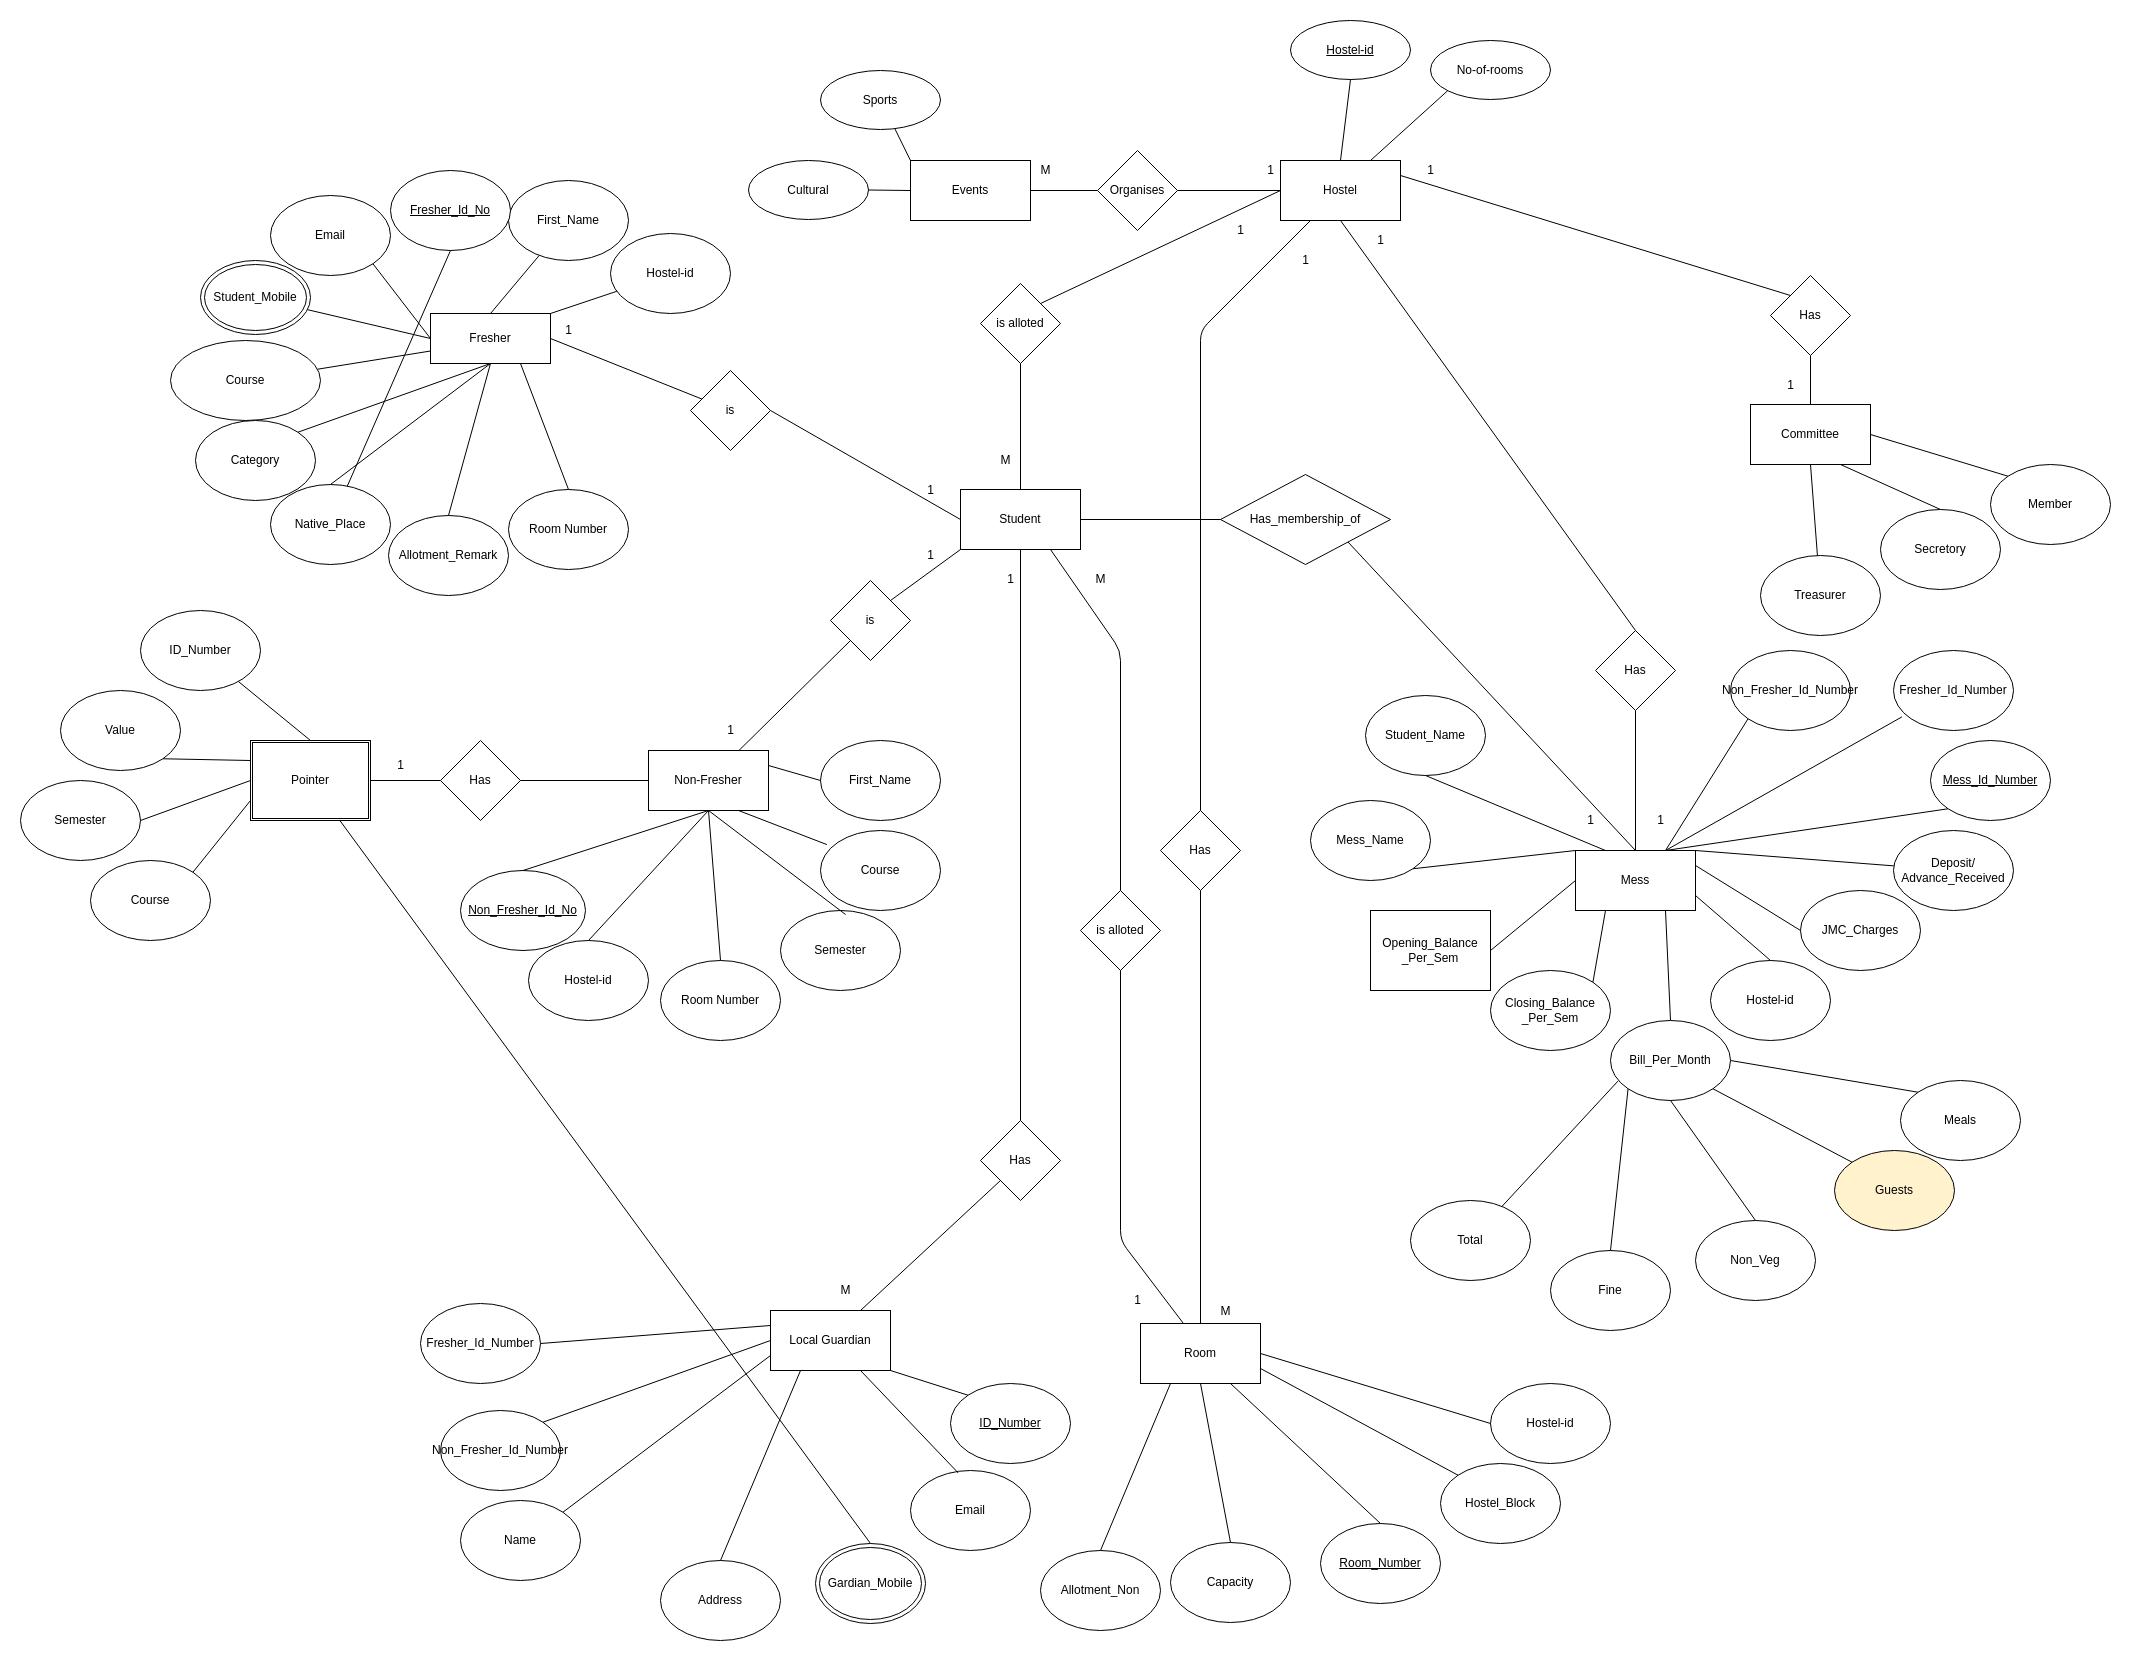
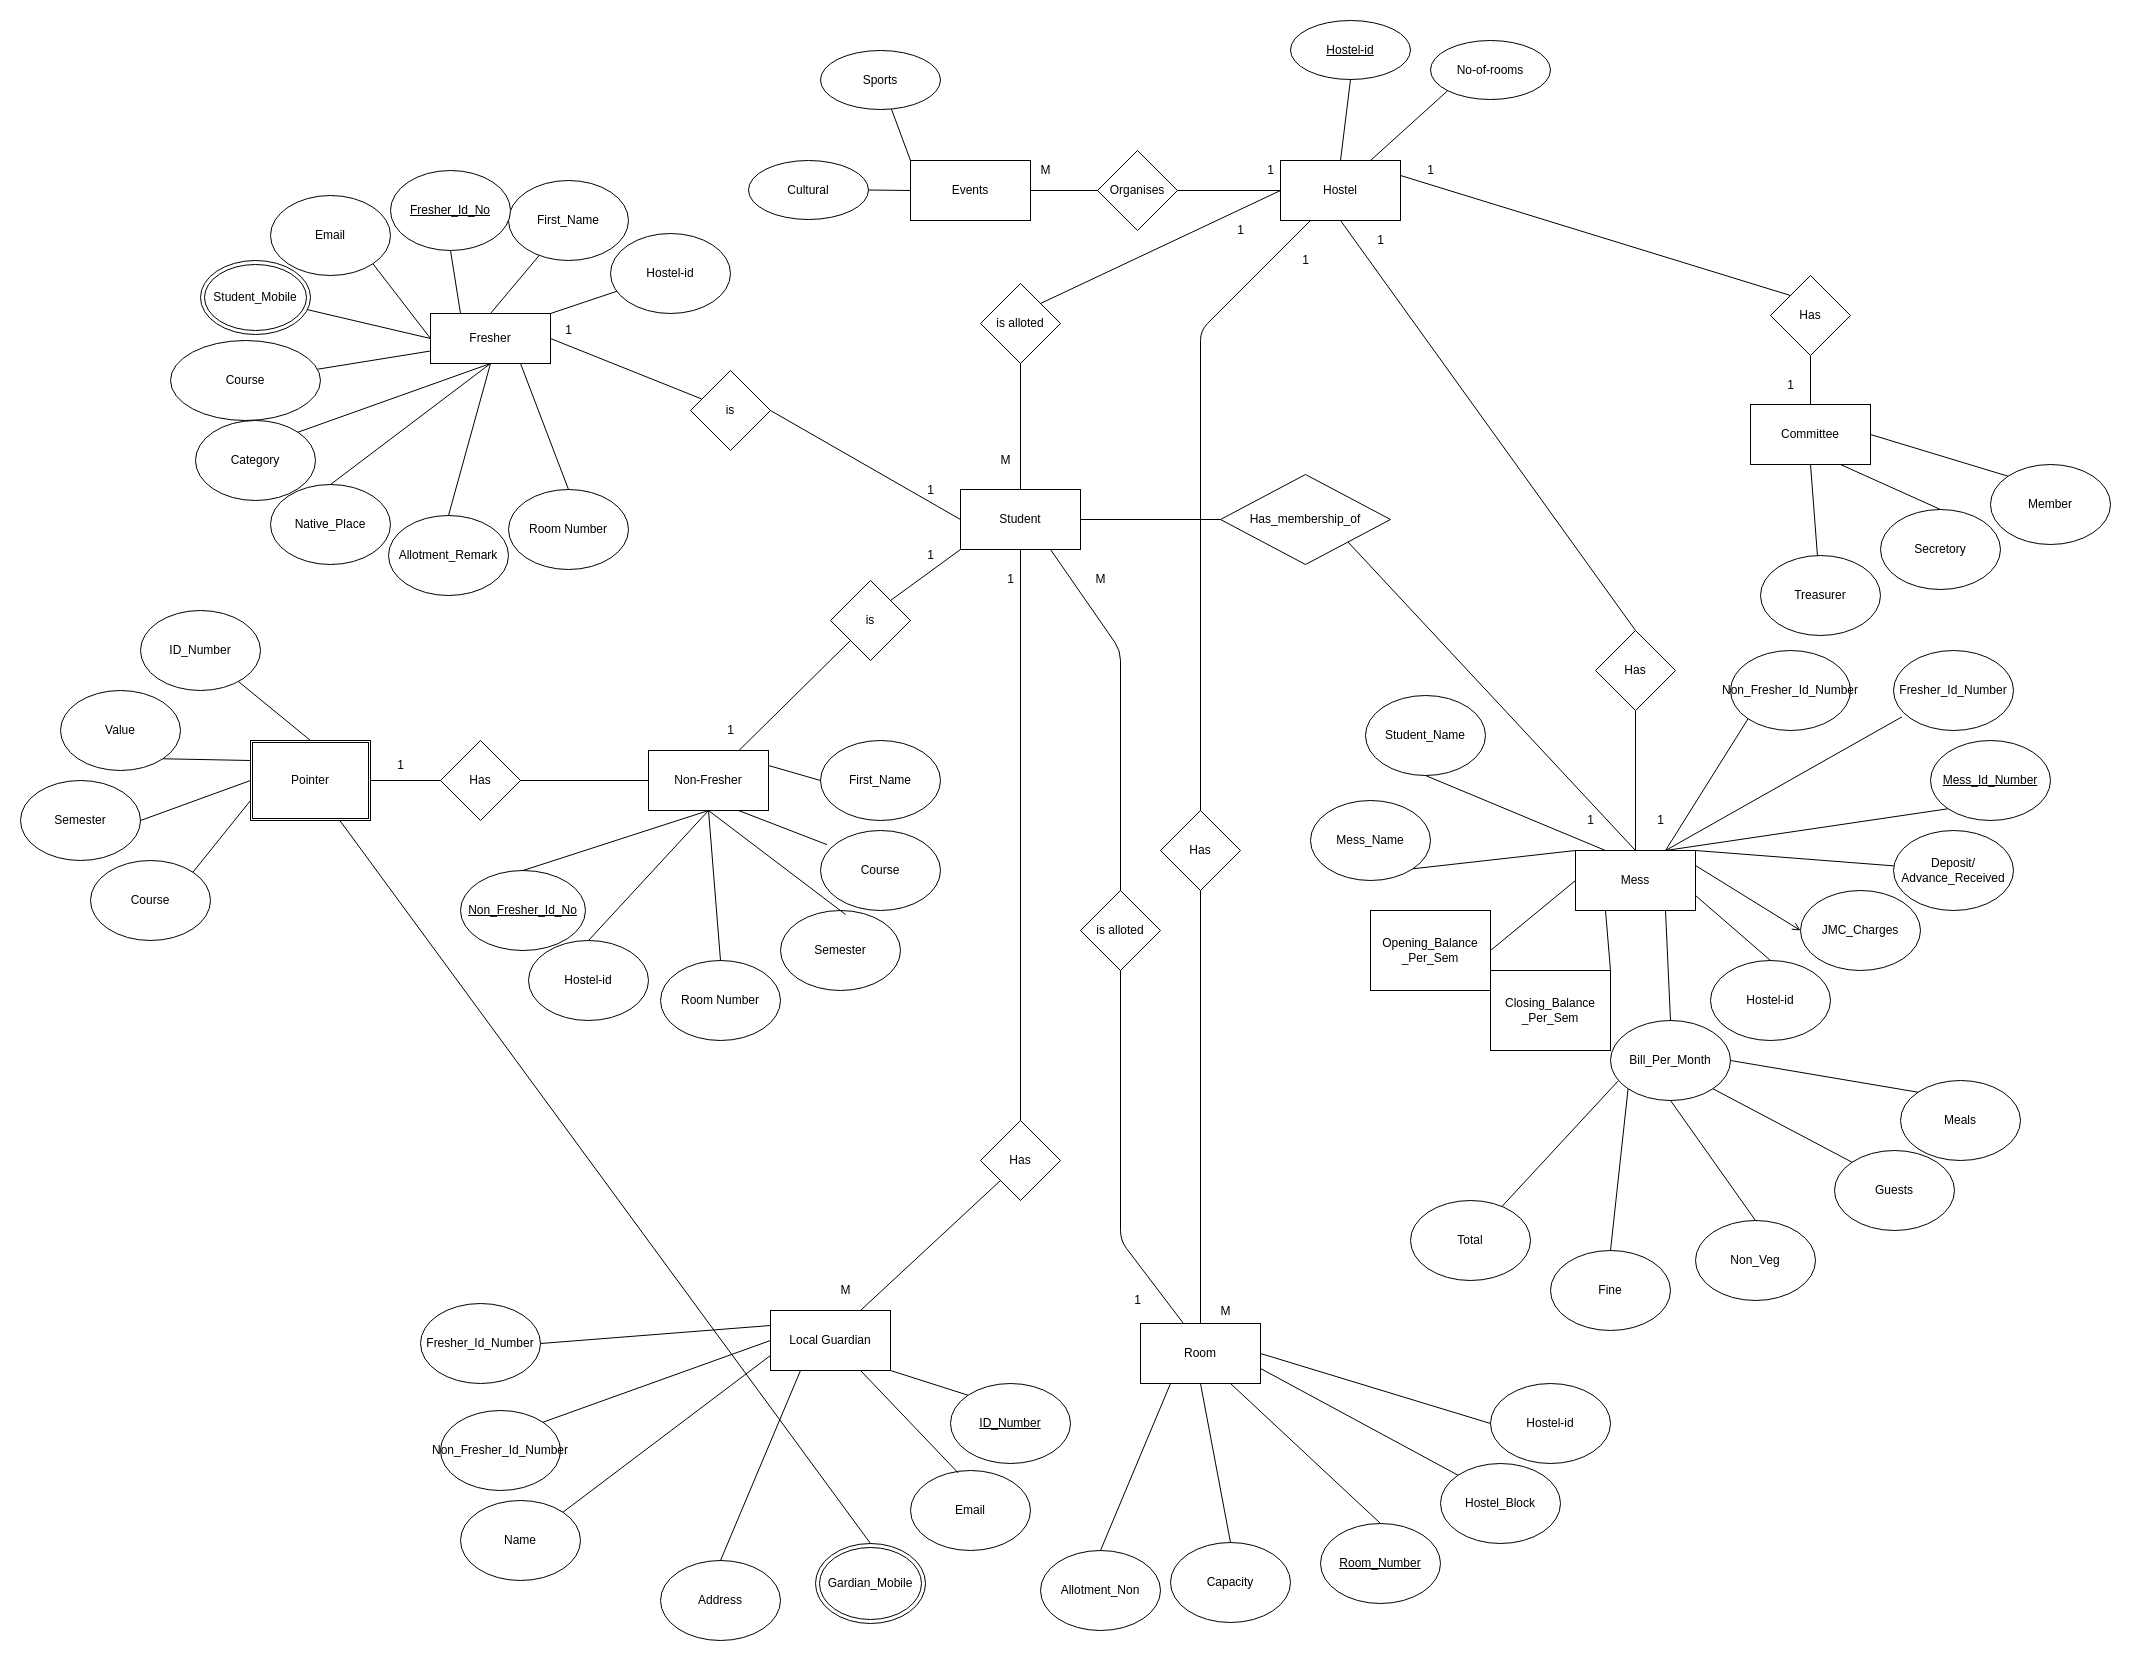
- <mxCell id="20" value="Sports" style="ellipse;whiteSpace=wrap;html=1;" parent="1" vertex="1"><mxGeometry x="820" y="70" width="120" height="59" as="geometry" /></mxCell>
+ <mxCell id="20" value="Sports" style="ellipse;whiteSpace=wrap;html=1;" parent="1" vertex="1"><mxGeometry x="820" y="50" width="120" height="59" as="geometry" /></mxCell>
- <mxCell id="44" value="" style="endArrow=none;html=1;exitX=0.5;exitY=1;exitDx=0;exitDy=0;" parent="1" source="26" target="31" edge="1"><mxGeometry width="50" height="50" relative="1" as="geometry"><mxPoint x="410" y="774" as="sourcePoint" /><mxPoint x="470" y="724" as="targetPoint" /></mxGeometry></mxCell>
+ <mxCell id="44" value="" style="endArrow=none;html=1;exitX=0.5;exitY=1;exitDx=0;exitDy=0;entryX=0.25;entryY=0;entryDx=0;entryDy=0;" parent="1" source="26" target="28" edge="1"><mxGeometry width="50" height="50" relative="1" as="geometry"><mxPoint x="410" y="774" as="sourcePoint" /><mxPoint x="470" y="724" as="targetPoint" /></mxGeometry></mxCell>
- <mxCell id="96" value="" style="endArrow=none;html=1;entryX=0;entryY=0.5;entryDx=0;entryDy=0;exitX=1;exitY=0.25;exitDx=0;exitDy=0;" parent="1" source="79" target="83" edge="1"><mxGeometry width="50" height="50" relative="1" as="geometry"><mxPoint x="2182" y="540" as="sourcePoint" /><mxPoint x="2232" y="490" as="targetPoint" /></mxGeometry></mxCell>
+ <mxCell id="96" value="" style="endArrow=open;html=1;entryX=0;entryY=0.5;entryDx=0;entryDy=0;exitX=1;exitY=0.25;exitDx=0;exitDy=0;" parent="1" source="79" target="83" edge="1"><mxGeometry width="50" height="50" relative="1" as="geometry"><mxPoint x="2182" y="540" as="sourcePoint" /><mxPoint x="2232" y="490" as="targetPoint" /></mxGeometry></mxCell>
- <mxCell id="84" value="&lt;div&gt;Closing_Balance&lt;/div&gt;&lt;div&gt;_Per_Sem&lt;br&gt;&lt;/div&gt;" style="ellipse;whiteSpace=wrap;html=1;" parent="1" vertex="1"><mxGeometry x="1490" y="970" width="120" height="80" as="geometry" /></mxCell>
+ <mxCell id="84" value="&lt;div&gt;Closing_Balance&lt;/div&gt;&lt;div&gt;_Per_Sem&lt;br&gt;&lt;/div&gt;" style="whiteSpace=wrap;html=1;rounded=0;" parent="1" vertex="1"><mxGeometry x="1490" y="970" width="120" height="80" as="geometry" /></mxCell>
- <mxCell id="87" value="Guests" style="ellipse;whiteSpace=wrap;html=1;fillColor=#fff2cc;" parent="1" vertex="1"><mxGeometry x="1834" y="1150" width="120" height="80" as="geometry" /></mxCell>
+ <mxCell id="87" value="Guests" style="ellipse;whiteSpace=wrap;html=1;" parent="1" vertex="1"><mxGeometry x="1834" y="1150" width="120" height="80" as="geometry" /></mxCell>
